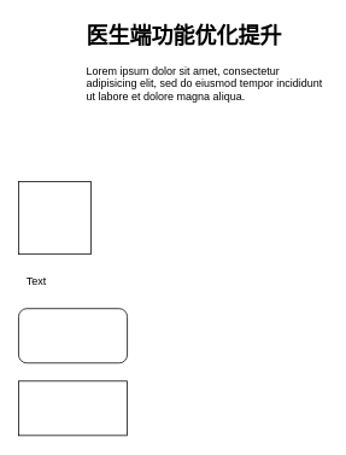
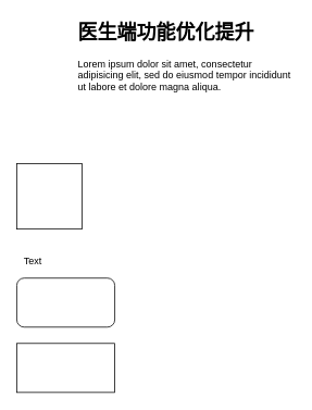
- <mxCell id="4" value="Text" style="text;html=1;strokeColor=none;fillColor=none;align=center;verticalAlign=middle;whiteSpace=wrap;rounded=0;" parent="1" vertex="1"><mxGeometry x="20" y="300" width="40" height="20" as="geometry" /></mxCell>
+ <mxCell id="4" value="Text" style="text;html=1;strokeColor=none;fillColor=none;align=center;verticalAlign=middle;whiteSpace=wrap;rounded=0;" parent="1" vertex="1"><mxGeometry x="20" y="310" width="40" height="20" as="geometry" /></mxCell>
